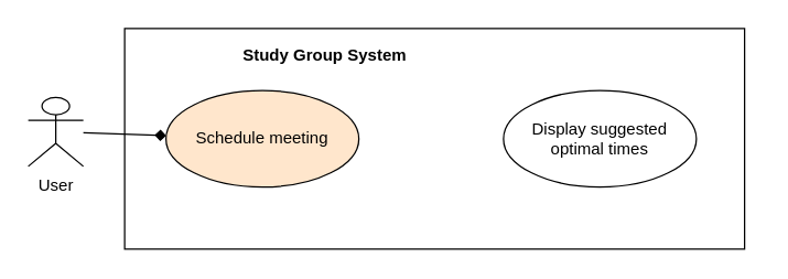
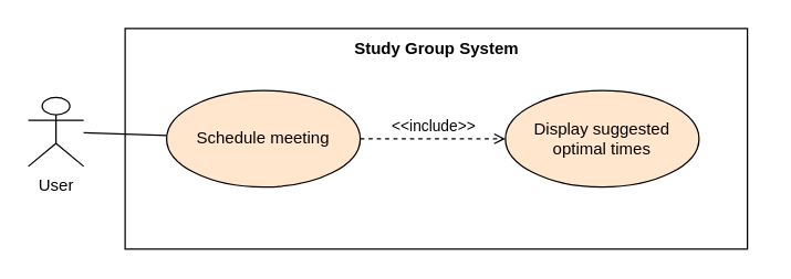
- <mxCell id="4" value="Study Group System" style="text;html=1;align=center;verticalAlign=middle;resizable=0;points=[];autosize=1;strokeColor=none;fillColor=none;fontStyle=1" parent="2" vertex="1"><mxGeometry x="80" y="5" width="130" height="30" as="geometry" /></mxCell>
+ <mxCell id="4" value="Study Group System" style="text;html=1;align=center;verticalAlign=middle;resizable=0;points=[];autosize=1;strokeColor=none;fillColor=none;fontStyle=1" parent="2" vertex="1"><mxGeometry x="160.0" width="130" height="30" as="geometry" /></mxCell>
- <mxCell id="10" value="" style="edgeStyle=none;html=1;endArrow=diamond;verticalAlign=bottom;rounded=0;" parent="1" source="9" target="6" edge="1"><mxGeometry width="160" relative="1" as="geometry"><mxPoint x="70" y="570" as="sourcePoint" /><mxPoint x="230" y="570" as="targetPoint" /></mxGeometry></mxCell>
+ <mxCell id="10" value="" style="edgeStyle=none;html=1;endArrow=none;verticalAlign=bottom;rounded=0;" parent="1" source="9" target="6" edge="1"><mxGeometry width="160" relative="1" as="geometry"><mxPoint x="70" y="570" as="sourcePoint" /><mxPoint x="230" y="570" as="targetPoint" /></mxGeometry></mxCell>
+ <mxCell id="8" value="&amp;lt;&amp;lt;include&amp;gt;&amp;gt;" style="edgeStyle=none;html=1;endArrow=open;verticalAlign=bottom;dashed=1;labelBackgroundColor=none;rounded=0;" parent="5" source="6" target="7" edge="1"><mxGeometry width="160" relative="1" as="geometry"><mxPoint x="170" as="sourcePoint" /><mxPoint x="330" as="targetPoint" /></mxGeometry></mxCell>
- <mxCell id="7" value="Display suggested optimal times" style="ellipse;whiteSpace=wrap;html=1;" parent="5" vertex="1"><mxGeometry x="245" width="140" height="70" as="geometry" /></mxCell>
+ <mxCell id="7" value="Display suggested optimal times" style="ellipse;whiteSpace=wrap;html=1;fillColor=#ffe6cc;" parent="5" vertex="1"><mxGeometry x="245" width="140" height="70" as="geometry" /></mxCell>
